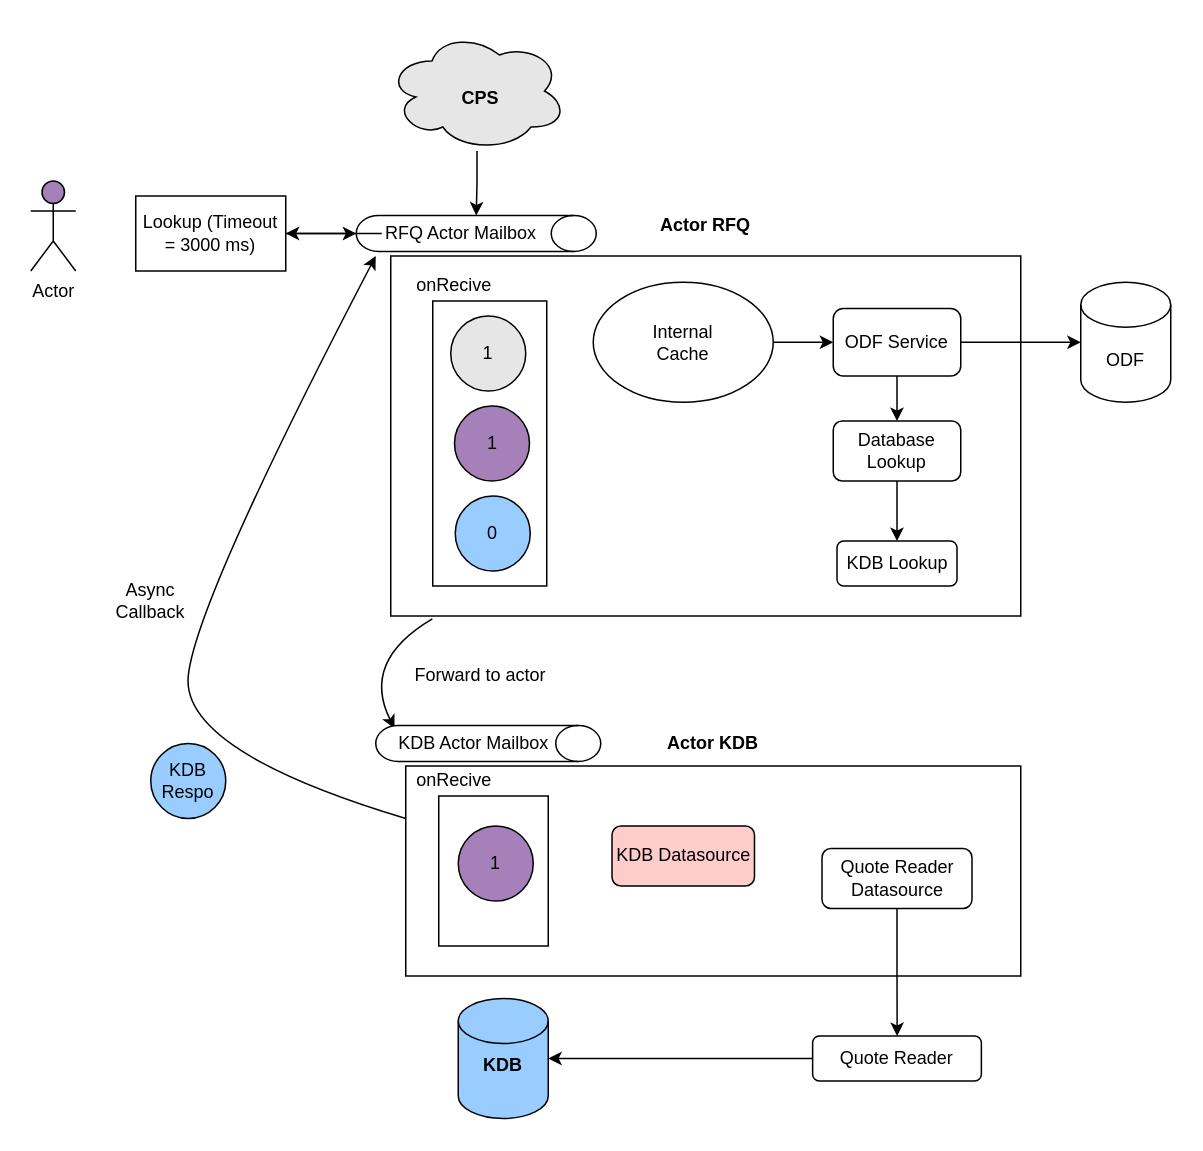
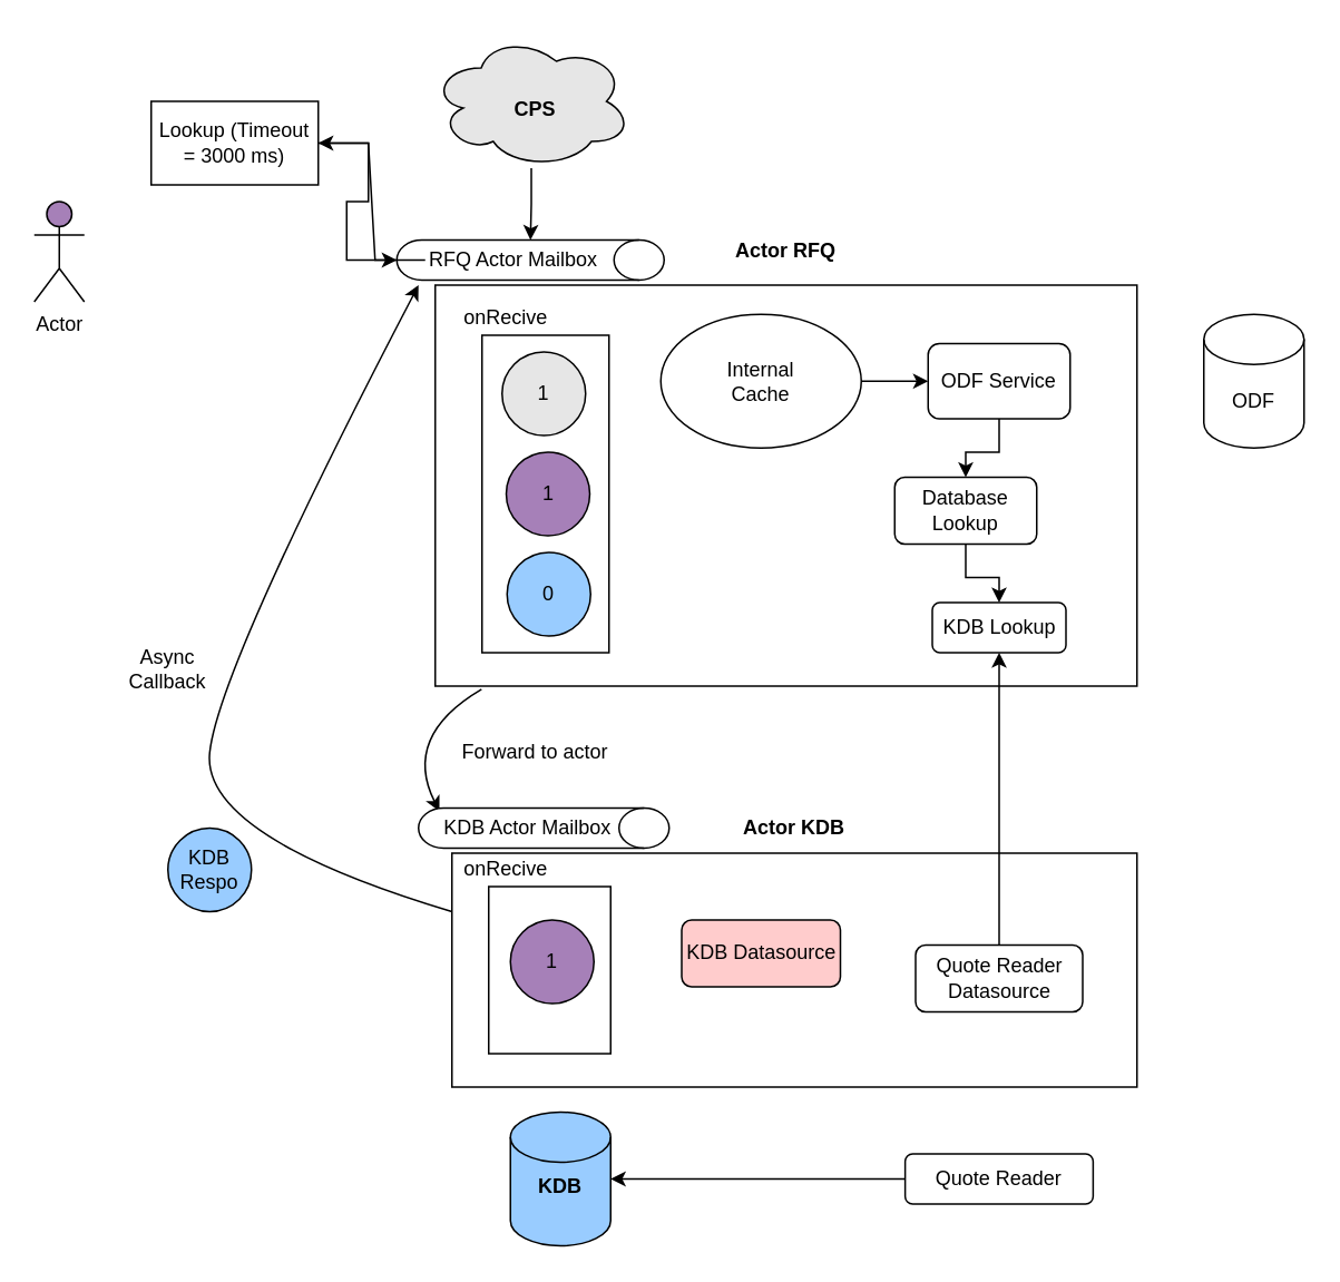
- <mxCell id="46" value="Lookup (Timeout = 3000 ms)" style="rounded=0;whiteSpace=wrap;html=1;" vertex="1" parent="1"><mxGeometry x="90" y="130" width="100" height="50" as="geometry" /></mxCell>
+ <mxCell id="46" value="Lookup (Timeout = 3000 ms)" style="rounded=0;whiteSpace=wrap;html=1;" vertex="1" parent="1"><mxGeometry x="90" y="60" width="100" height="50" as="geometry" /></mxCell>
- <mxCell id="17" style="edgeStyle=orthogonalEdgeStyle;rounded=0;orthogonalLoop=1;jettySize=auto;html=1;" parent="1" source="19" target="25" edge="1"><mxGeometry relative="1" as="geometry" /></mxCell>
- <mxCell id="21" value="Database Lookup" style="rounded=1;whiteSpace=wrap;html=1;fillColor=#FFFFFF;" parent="1" vertex="1"><mxGeometry x="555" y="280" width="85" height="40" as="geometry" /></mxCell>
+ <mxCell id="21" value="Database Lookup" style="rounded=1;whiteSpace=wrap;html=1;fillColor=#FFFFFF;" parent="1" vertex="1"><mxGeometry x="535" y="285" width="85" height="40" as="geometry" /></mxCell>
- <mxCell id="28" style="edgeStyle=orthogonalEdgeStyle;rounded=0;orthogonalLoop=1;jettySize=auto;html=1;" parent="1" source="29" target="27" edge="1"><mxGeometry relative="1" as="geometry" /></mxCell>
+ <mxCell id="28" style="edgeStyle=orthogonalEdgeStyle;rounded=0;orthogonalLoop=1;jettySize=auto;html=1;" parent="1" source="29" target="35" edge="1"><mxGeometry relative="1" as="geometry" /></mxCell>
